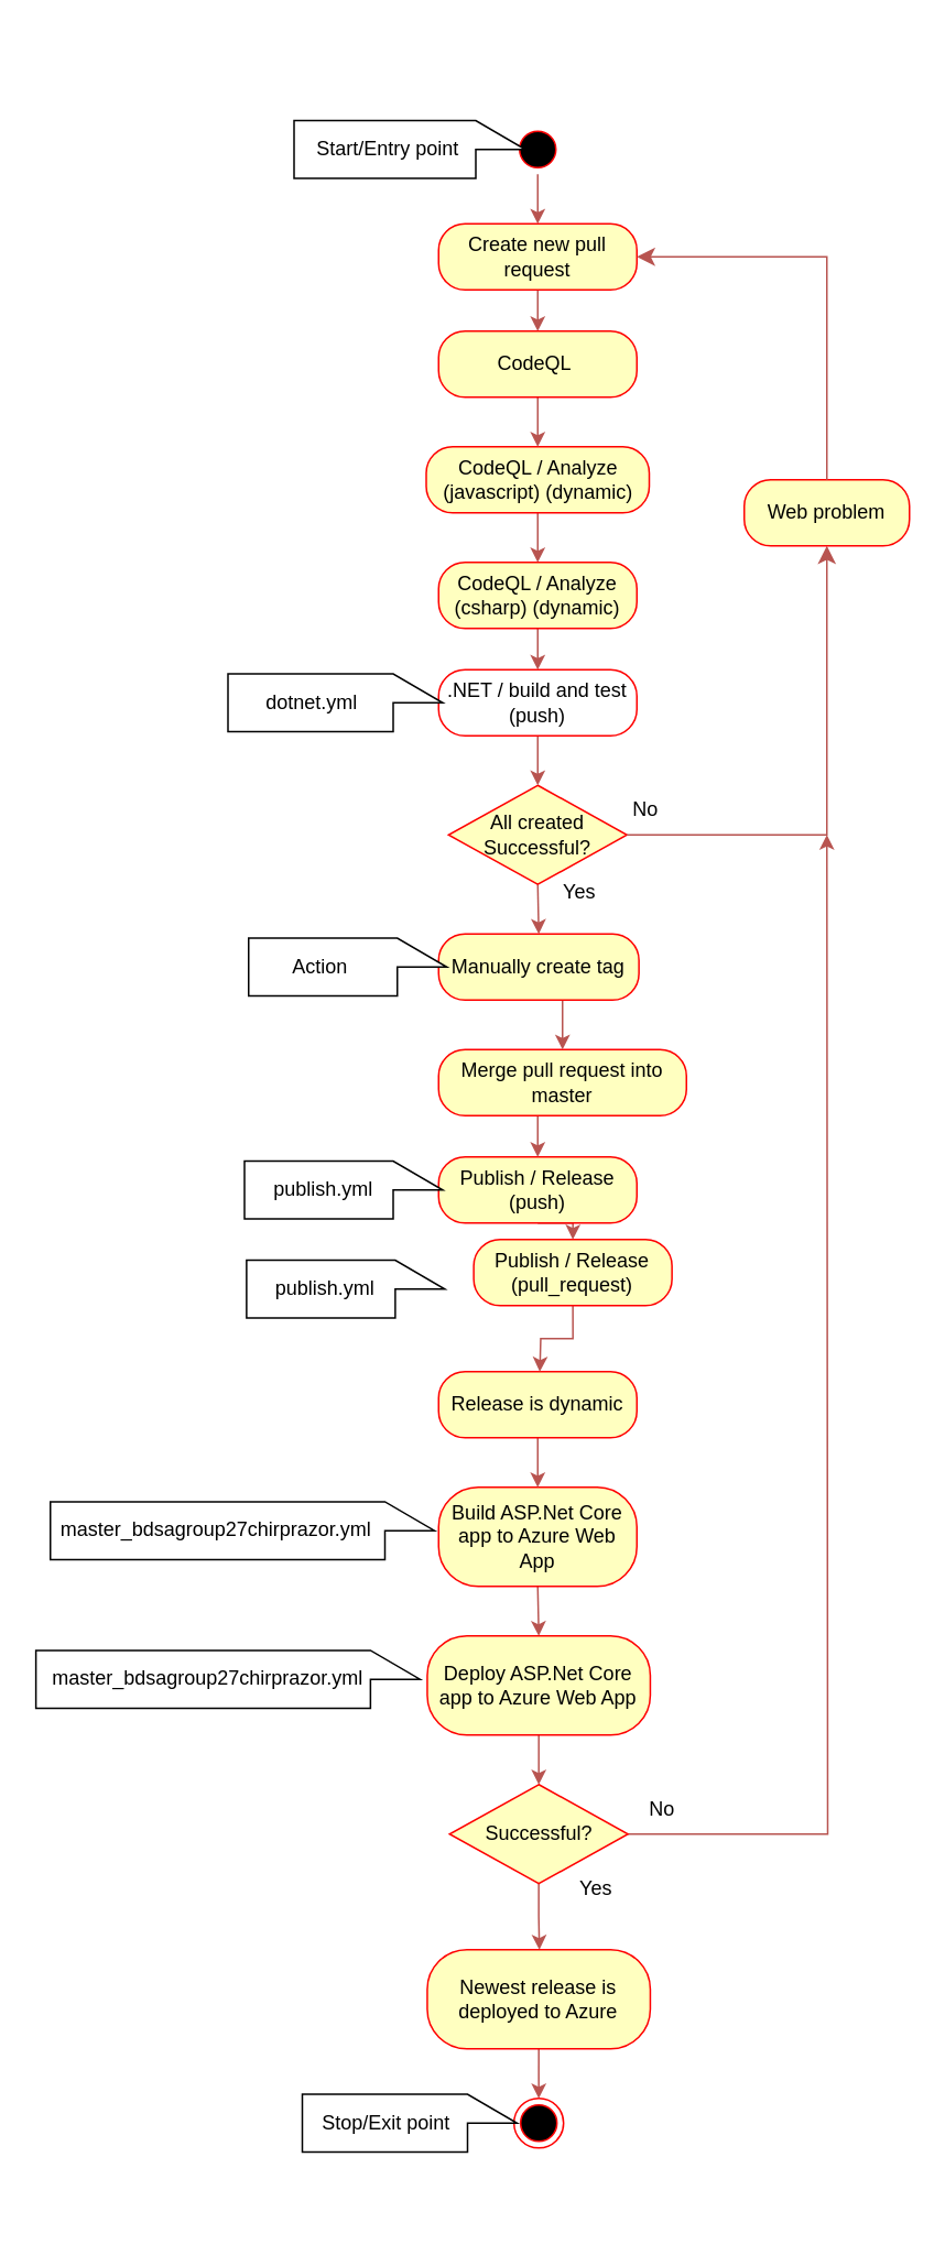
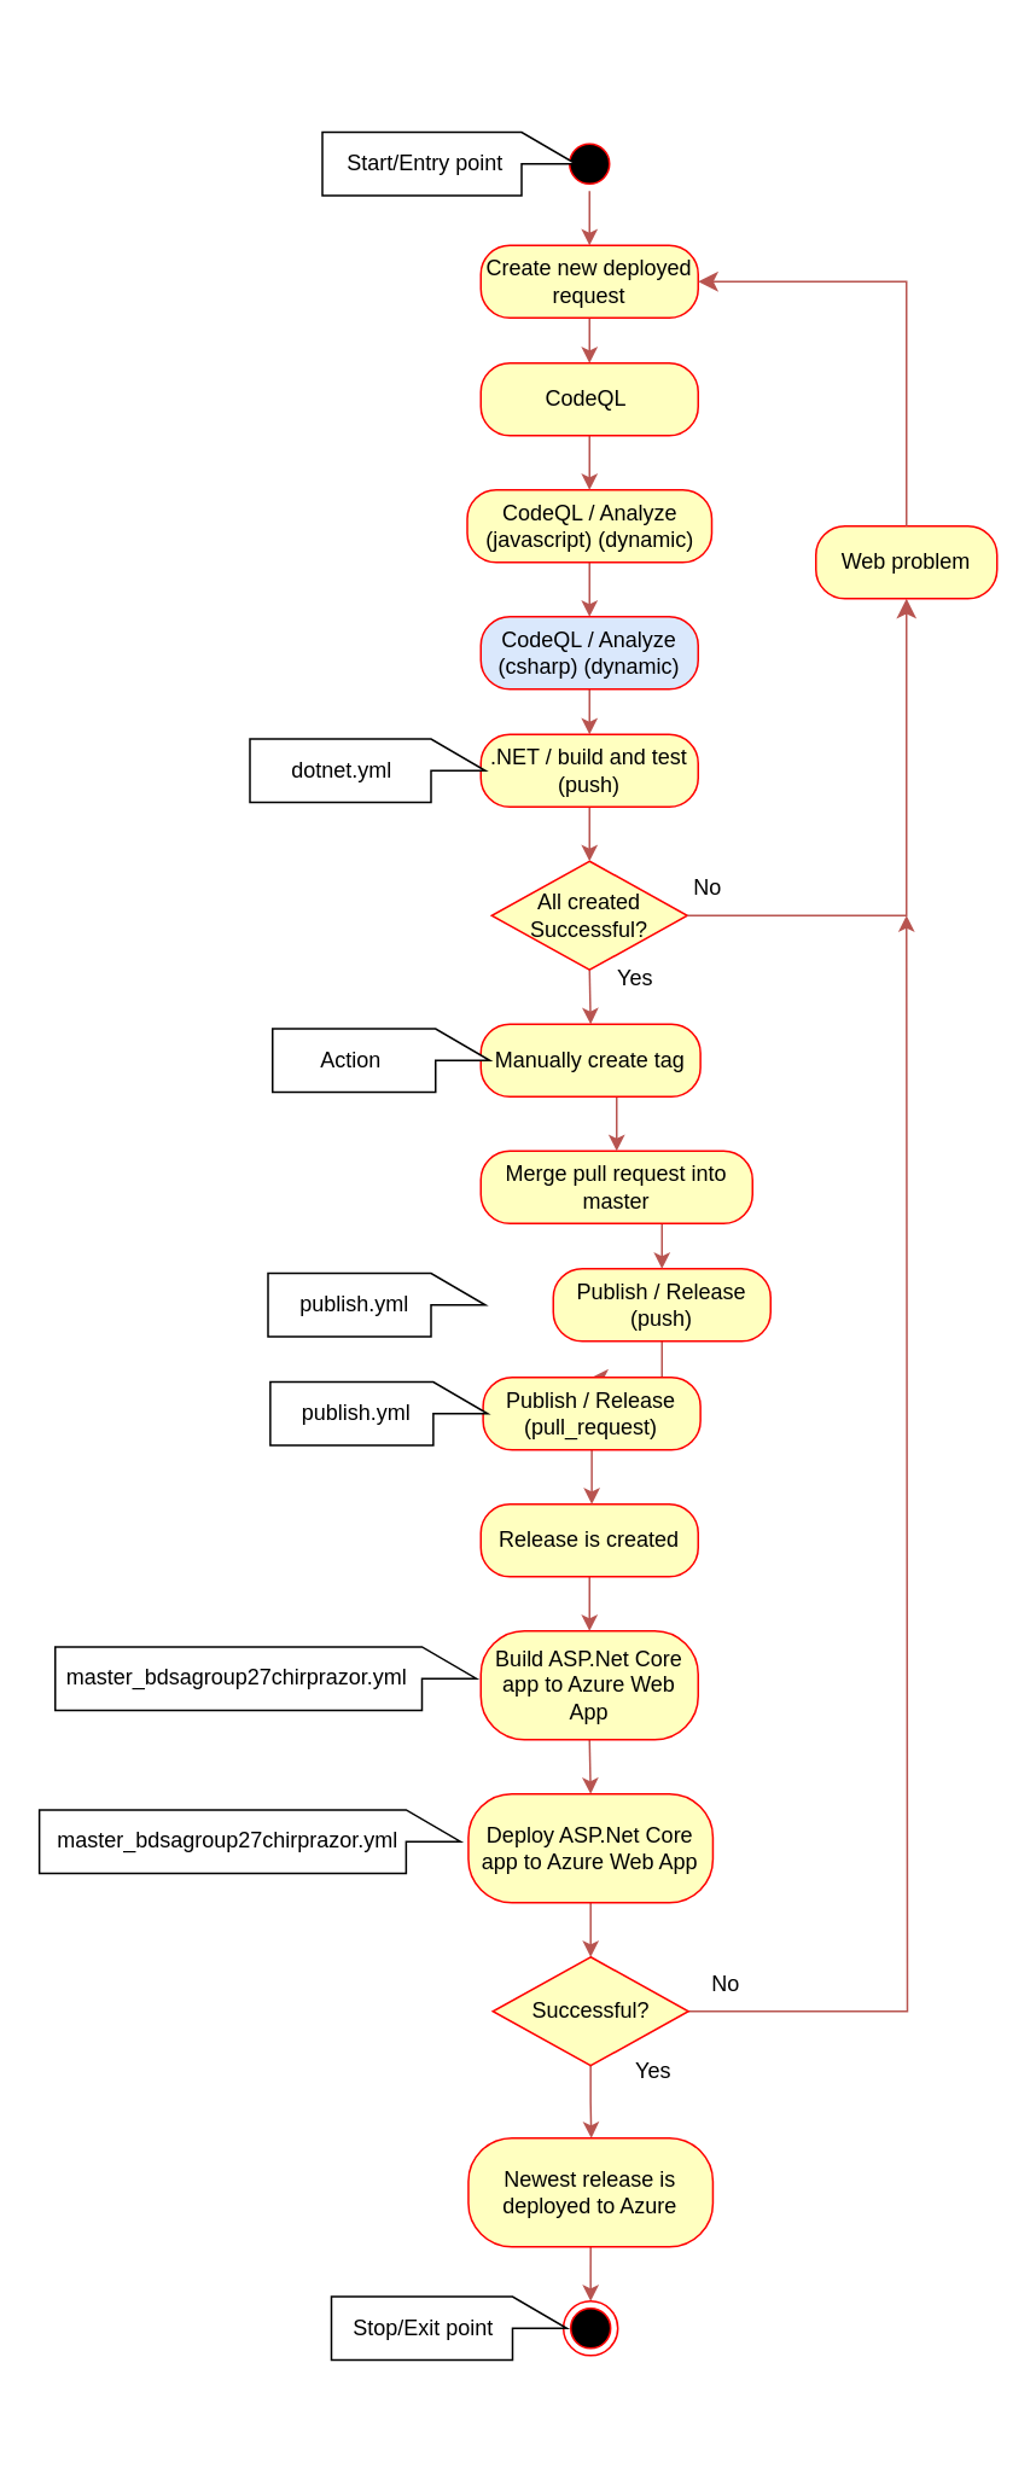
- <mxCell id="5" value="Create new pull request" style="rounded=1;whiteSpace=wrap;html=1;arcSize=40;fontColor=#000000;fillColor=#ffffc0;strokeColor=#ff0000;" vertex="1" parent="1"><mxGeometry x="265" y="135" width="120" height="40" as="geometry" /></mxCell>
+ <mxCell id="5" value="Create new deployed request" style="rounded=1;whiteSpace=wrap;html=1;arcSize=40;fontColor=#000000;fillColor=#ffffc0;strokeColor=#ff0000;" vertex="1" parent="1"><mxGeometry x="265" y="135" width="120" height="40" as="geometry" /></mxCell>
- <mxCell id="12" value="CodeQL / Analyze (csharp) (dynamic)" style="rounded=1;whiteSpace=wrap;html=1;arcSize=40;fontColor=#000000;fillColor=#ffffc0;strokeColor=#ff0000;" vertex="1" parent="1"><mxGeometry x="265" y="340" width="120" height="40" as="geometry" /></mxCell>
+ <mxCell id="12" value="CodeQL / Analyze (csharp) (dynamic)" style="rounded=1;whiteSpace=wrap;html=1;arcSize=40;fontColor=#000000;fillColor=#dae8fc;strokeColor=#ff0000;" vertex="1" parent="1"><mxGeometry x="265" y="340" width="120" height="40" as="geometry" /></mxCell>
- <mxCell id="15" value=".NET / build and test (push)" style="rounded=1;whiteSpace=wrap;html=1;arcSize=40;fontColor=#000000;fillColor=#ffffff;strokeColor=#ff0000;" vertex="1" parent="1"><mxGeometry x="265" y="405" width="120" height="40" as="geometry" /></mxCell>
+ <mxCell id="15" value=".NET / build and test (push)" style="rounded=1;whiteSpace=wrap;html=1;arcSize=40;fontColor=#000000;fillColor=#ffffc0;strokeColor=#ff0000;" vertex="1" parent="1"><mxGeometry x="265" y="405" width="120" height="40" as="geometry" /></mxCell>
- <mxCell id="17" value="Publish / Release (push)" style="rounded=1;whiteSpace=wrap;html=1;arcSize=40;fontColor=#000000;fillColor=#ffffc0;strokeColor=#ff0000;" vertex="1" parent="1"><mxGeometry x="265" y="700" width="120" height="40" as="geometry" /></mxCell>
+ <mxCell id="17" value="Publish / Release (push)" style="rounded=1;whiteSpace=wrap;html=1;arcSize=40;fontColor=#000000;fillColor=#ffffc0;strokeColor=#ff0000;" vertex="1" parent="1"><mxGeometry x="305" y="700" width="120" height="40" as="geometry" /></mxCell>
- <mxCell id="57" value="Publish / Release (pull_request)" style="rounded=1;whiteSpace=wrap;html=1;arcSize=40;fontColor=#000000;fillColor=#ffffc0;strokeColor=#ff0000;" vertex="1" parent="1"><mxGeometry x="286.25" y="750" width="120" height="40" as="geometry" /></mxCell>
+ <mxCell id="57" value="Publish / Release (pull_request)" style="rounded=1;whiteSpace=wrap;html=1;arcSize=40;fontColor=#000000;fillColor=#ffffc0;strokeColor=#ff0000;" vertex="1" parent="1"><mxGeometry x="266.25" y="760" width="120" height="40" as="geometry" /></mxCell>
- <mxCell id="40" value="Release is dynamic" style="rounded=1;whiteSpace=wrap;html=1;arcSize=40;fontColor=#000000;fillColor=#ffffc0;strokeColor=#ff0000;" vertex="1" parent="1"><mxGeometry x="265" y="830" width="120" height="40" as="geometry" /></mxCell>
+ <mxCell id="40" value="Release is created" style="rounded=1;whiteSpace=wrap;html=1;arcSize=40;fontColor=#000000;fillColor=#ffffc0;strokeColor=#ff0000;" vertex="1" parent="1"><mxGeometry x="265" y="830" width="120" height="40" as="geometry" /></mxCell>
